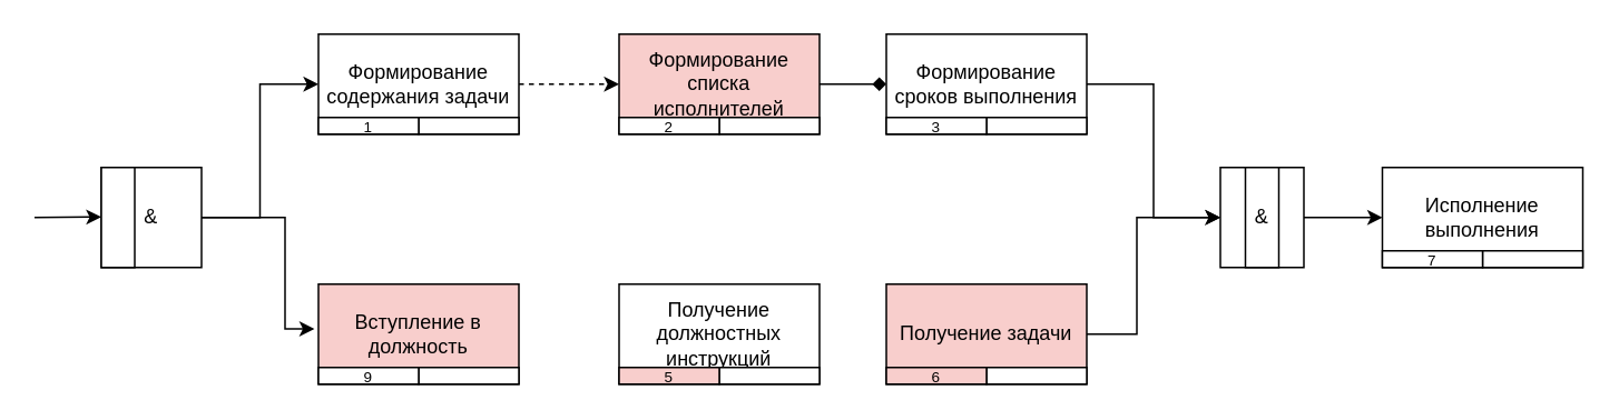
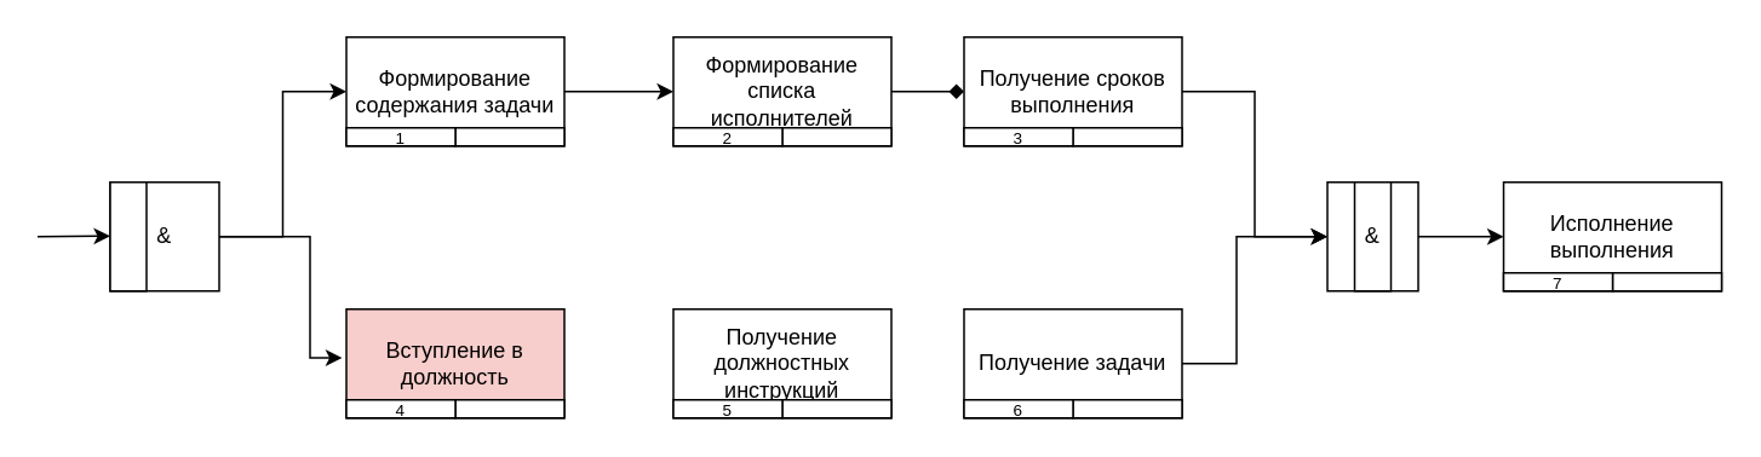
- <mxCell id="6" style="edgeStyle=orthogonalEdgeStyle;rounded=0;orthogonalLoop=1;jettySize=auto;html=1;entryX=0;entryY=0.5;entryDx=0;entryDy=0;dashed=1;" edge="1" parent="1" source="7" target="11"><mxGeometry relative="1" as="geometry" /></mxCell>
+ <mxCell id="6" style="edgeStyle=orthogonalEdgeStyle;rounded=0;orthogonalLoop=1;jettySize=auto;html=1;entryX=0;entryY=0.5;entryDx=0;entryDy=0;" edge="1" parent="1" source="7" target="11"><mxGeometry relative="1" as="geometry" /></mxCell>
- <mxCell id="11" value="Формирование списка исполнителей" style="rounded=0;whiteSpace=wrap;html=1;fillColor=#f8cecc;" vertex="1" parent="1"><mxGeometry x="370" y="20" width="120" height="60" as="geometry" /></mxCell>
+ <mxCell id="11" value="Формирование списка исполнителей" style="rounded=0;whiteSpace=wrap;html=1;" vertex="1" parent="1"><mxGeometry x="370" y="20" width="120" height="60" as="geometry" /></mxCell>
- <mxCell id="14" value="Формирование сроков выполнения" style="rounded=0;whiteSpace=wrap;html=1;" vertex="1" parent="1"><mxGeometry x="530" y="20" width="120" height="60" as="geometry" /></mxCell>
+ <mxCell id="14" value="Получение сроков выполнения" style="rounded=0;whiteSpace=wrap;html=1;" vertex="1" parent="1"><mxGeometry x="530" y="20" width="120" height="60" as="geometry" /></mxCell>
- <mxCell id="24" value="Получение задачи" style="rounded=0;whiteSpace=wrap;html=1;fillColor=#f8cecc;" vertex="1" parent="1"><mxGeometry x="530" y="170" width="120" height="60" as="geometry" /></mxCell>
+ <mxCell id="24" value="Получение задачи" style="rounded=0;whiteSpace=wrap;html=1;" vertex="1" parent="1"><mxGeometry x="530" y="170" width="120" height="60" as="geometry" /></mxCell>
- <mxCell id="19" value="&lt;font style=&quot;font-size: 9px;&quot;&gt;9&lt;/font&gt;" style="rounded=0;whiteSpace=wrap;html=1;strokeWidth=1;" vertex="1" parent="1"><mxGeometry x="190" y="220" width="60" height="10" as="geometry" /></mxCell>
+ <mxCell id="19" value="&lt;font style=&quot;font-size: 9px;&quot;&gt;4&lt;/font&gt;" style="rounded=0;whiteSpace=wrap;html=1;strokeWidth=1;" vertex="1" parent="1"><mxGeometry x="190" y="220" width="60" height="10" as="geometry" /></mxCell>
- <mxCell id="22" value="&lt;font style=&quot;font-size: 9px;&quot;&gt;5&lt;/font&gt;" style="rounded=0;whiteSpace=wrap;html=1;strokeWidth=1;fillColor=#f8cecc;" vertex="1" parent="1"><mxGeometry x="370" y="220" width="60" height="10" as="geometry" /></mxCell>
+ <mxCell id="22" value="&lt;font style=&quot;font-size: 9px;&quot;&gt;5&lt;/font&gt;" style="rounded=0;whiteSpace=wrap;html=1;strokeWidth=1;" vertex="1" parent="1"><mxGeometry x="370" y="220" width="60" height="10" as="geometry" /></mxCell>
- <mxCell id="26" value="&lt;font style=&quot;font-size: 9px;&quot;&gt;6&lt;/font&gt;" style="rounded=0;whiteSpace=wrap;html=1;strokeWidth=1;fillColor=#f8cecc;" vertex="1" parent="1"><mxGeometry x="530" y="220" width="60" height="10" as="geometry" /></mxCell>
+ <mxCell id="26" value="&lt;font style=&quot;font-size: 9px;&quot;&gt;6&lt;/font&gt;" style="rounded=0;whiteSpace=wrap;html=1;strokeWidth=1;" vertex="1" parent="1"><mxGeometry x="530" y="220" width="60" height="10" as="geometry" /></mxCell>
